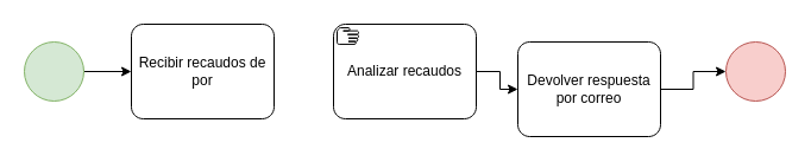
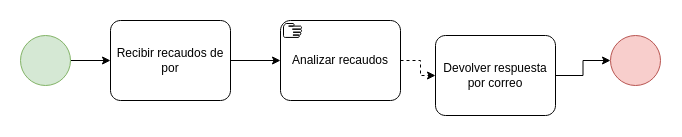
+ <mxCell id="4" style="edgeStyle=orthogonalEdgeStyle;rounded=0;orthogonalLoop=1;jettySize=auto;html=1;exitX=1;exitY=0.5;exitDx=0;exitDy=0;exitPerimeter=0;" edge="1" parent="1" source="5" target="7"><mxGeometry relative="1" as="geometry" /></mxCell>
- <mxCell id="6" style="edgeStyle=orthogonalEdgeStyle;rounded=0;orthogonalLoop=1;jettySize=auto;html=1;exitX=1;exitY=0.5;exitDx=0;exitDy=0;exitPerimeter=0;" edge="1" parent="1" source="7" target="9"><mxGeometry relative="1" as="geometry" /></mxCell>
+ <mxCell id="6" style="edgeStyle=orthogonalEdgeStyle;rounded=0;orthogonalLoop=1;jettySize=auto;html=1;exitX=1;exitY=0.5;exitDx=0;exitDy=0;exitPerimeter=0;dashed=1;" edge="1" parent="1" source="7" target="9"><mxGeometry relative="1" as="geometry" /></mxCell>
